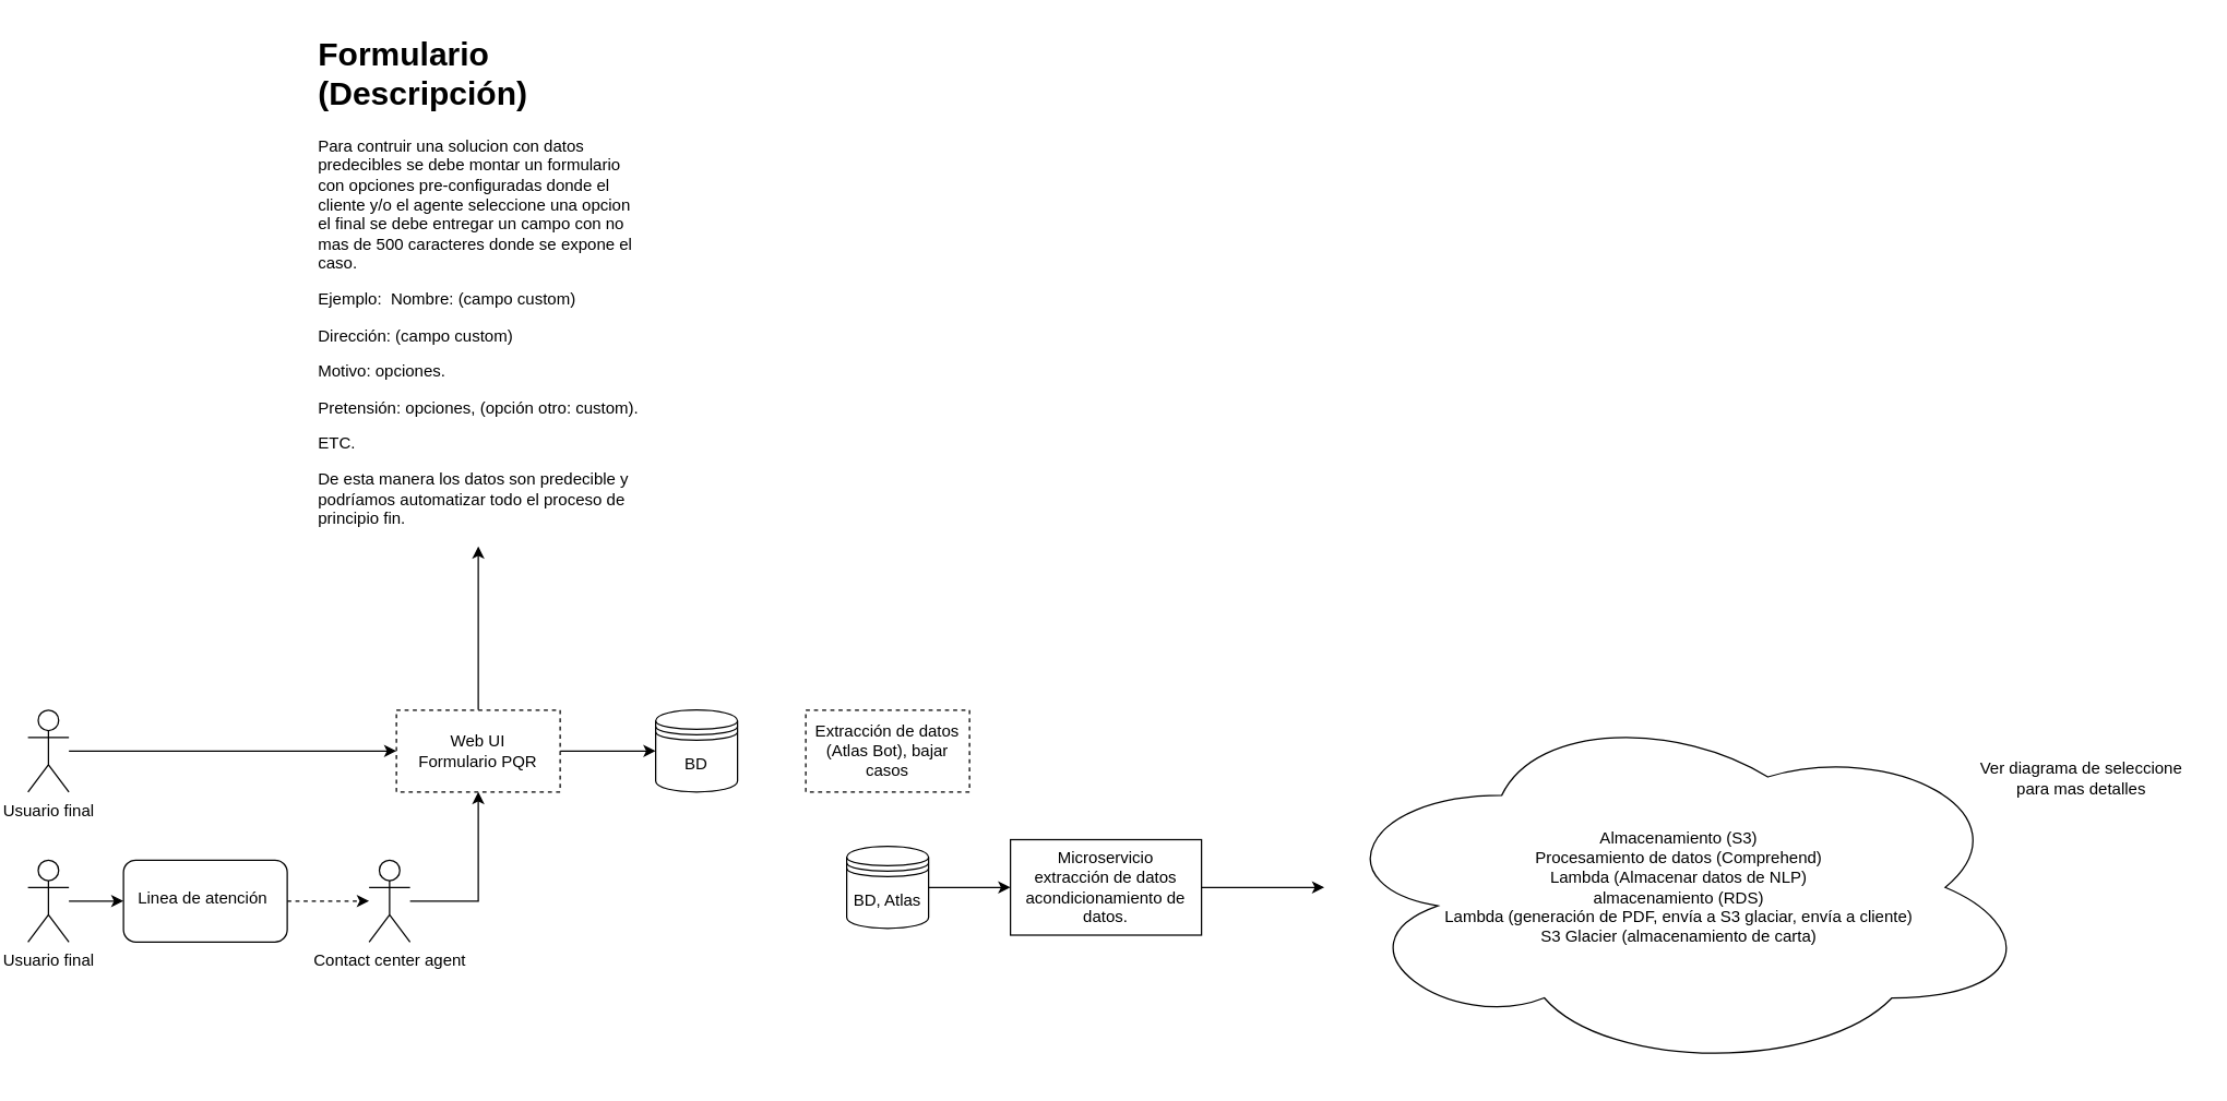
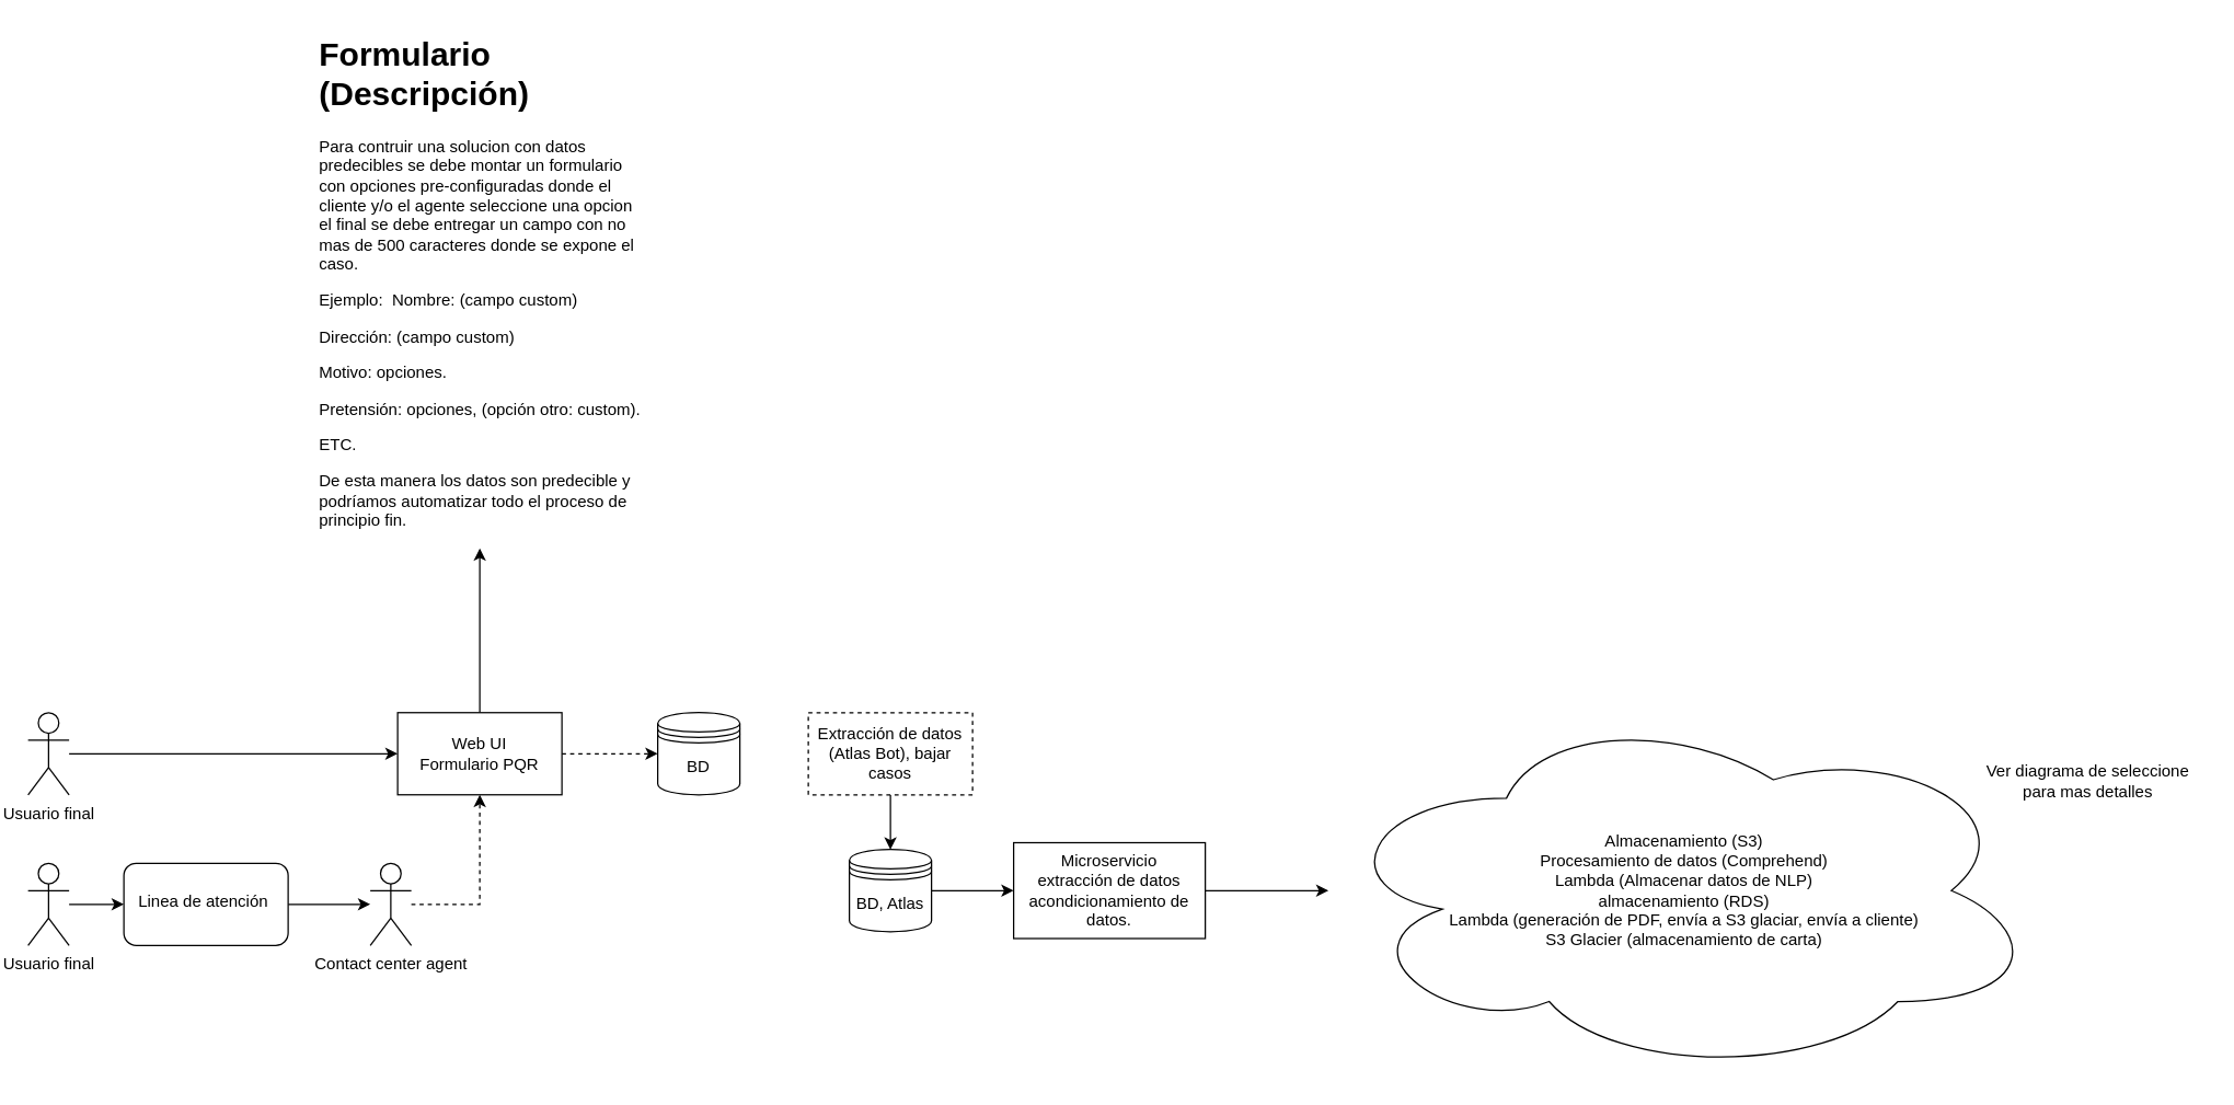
- <mxCell id="8" value="Web UI&lt;br&gt;Formulario PQR" style="rounded=0;whiteSpace=wrap;html=1;dashed=1;" vertex="1" parent="1"><mxGeometry x="290" y="520" width="120" height="60" as="geometry" /></mxCell>
+ <mxCell id="8" value="Web UI&lt;br&gt;Formulario PQR" style="rounded=0;whiteSpace=wrap;html=1;" vertex="1" parent="1"><mxGeometry x="290" y="520" width="120" height="60" as="geometry" /></mxCell>
- <mxCell id="6" value="" style="edgeStyle=orthogonalEdgeStyle;rounded=0;orthogonalLoop=1;jettySize=auto;html=1;" edge="1" parent="1" source="8" target="13"><mxGeometry relative="1" as="geometry" /></mxCell>
+ <mxCell id="6" value="" style="edgeStyle=orthogonalEdgeStyle;rounded=0;orthogonalLoop=1;jettySize=auto;html=1;dashed=1;" edge="1" parent="1" source="8" target="13"><mxGeometry relative="1" as="geometry" /></mxCell>
+ <mxCell id="15" value="" style="edgeStyle=orthogonalEdgeStyle;rounded=0;orthogonalLoop=1;jettySize=auto;html=1;" edge="1" parent="1" source="16" target="18"><mxGeometry relative="1" as="geometry" /></mxCell>
- <mxCell id="11" style="edgeStyle=orthogonalEdgeStyle;rounded=0;orthogonalLoop=1;jettySize=auto;html=1;entryX=0.5;entryY=1;entryDx=0;entryDy=0;" edge="1" parent="1" source="12" target="8"><mxGeometry relative="1" as="geometry"><Array as="points"><mxPoint x="350" y="660" /></Array></mxGeometry></mxCell>
+ <mxCell id="11" style="edgeStyle=orthogonalEdgeStyle;rounded=0;orthogonalLoop=1;jettySize=auto;html=1;entryX=0.5;entryY=1;entryDx=0;entryDy=0;dashed=1;" edge="1" parent="1" source="12" target="8"><mxGeometry relative="1" as="geometry"><Array as="points"><mxPoint x="350" y="660" /></Array></mxGeometry></mxCell>
- <mxCell id="9" value="" style="edgeStyle=orthogonalEdgeStyle;rounded=0;orthogonalLoop=1;jettySize=auto;html=1;dashed=1;" edge="1" parent="1" source="10" target="12"><mxGeometry relative="1" as="geometry" /></mxCell>
+ <mxCell id="9" value="" style="edgeStyle=orthogonalEdgeStyle;rounded=0;orthogonalLoop=1;jettySize=auto;html=1;" edge="1" parent="1" source="10" target="12"><mxGeometry relative="1" as="geometry" /></mxCell>
